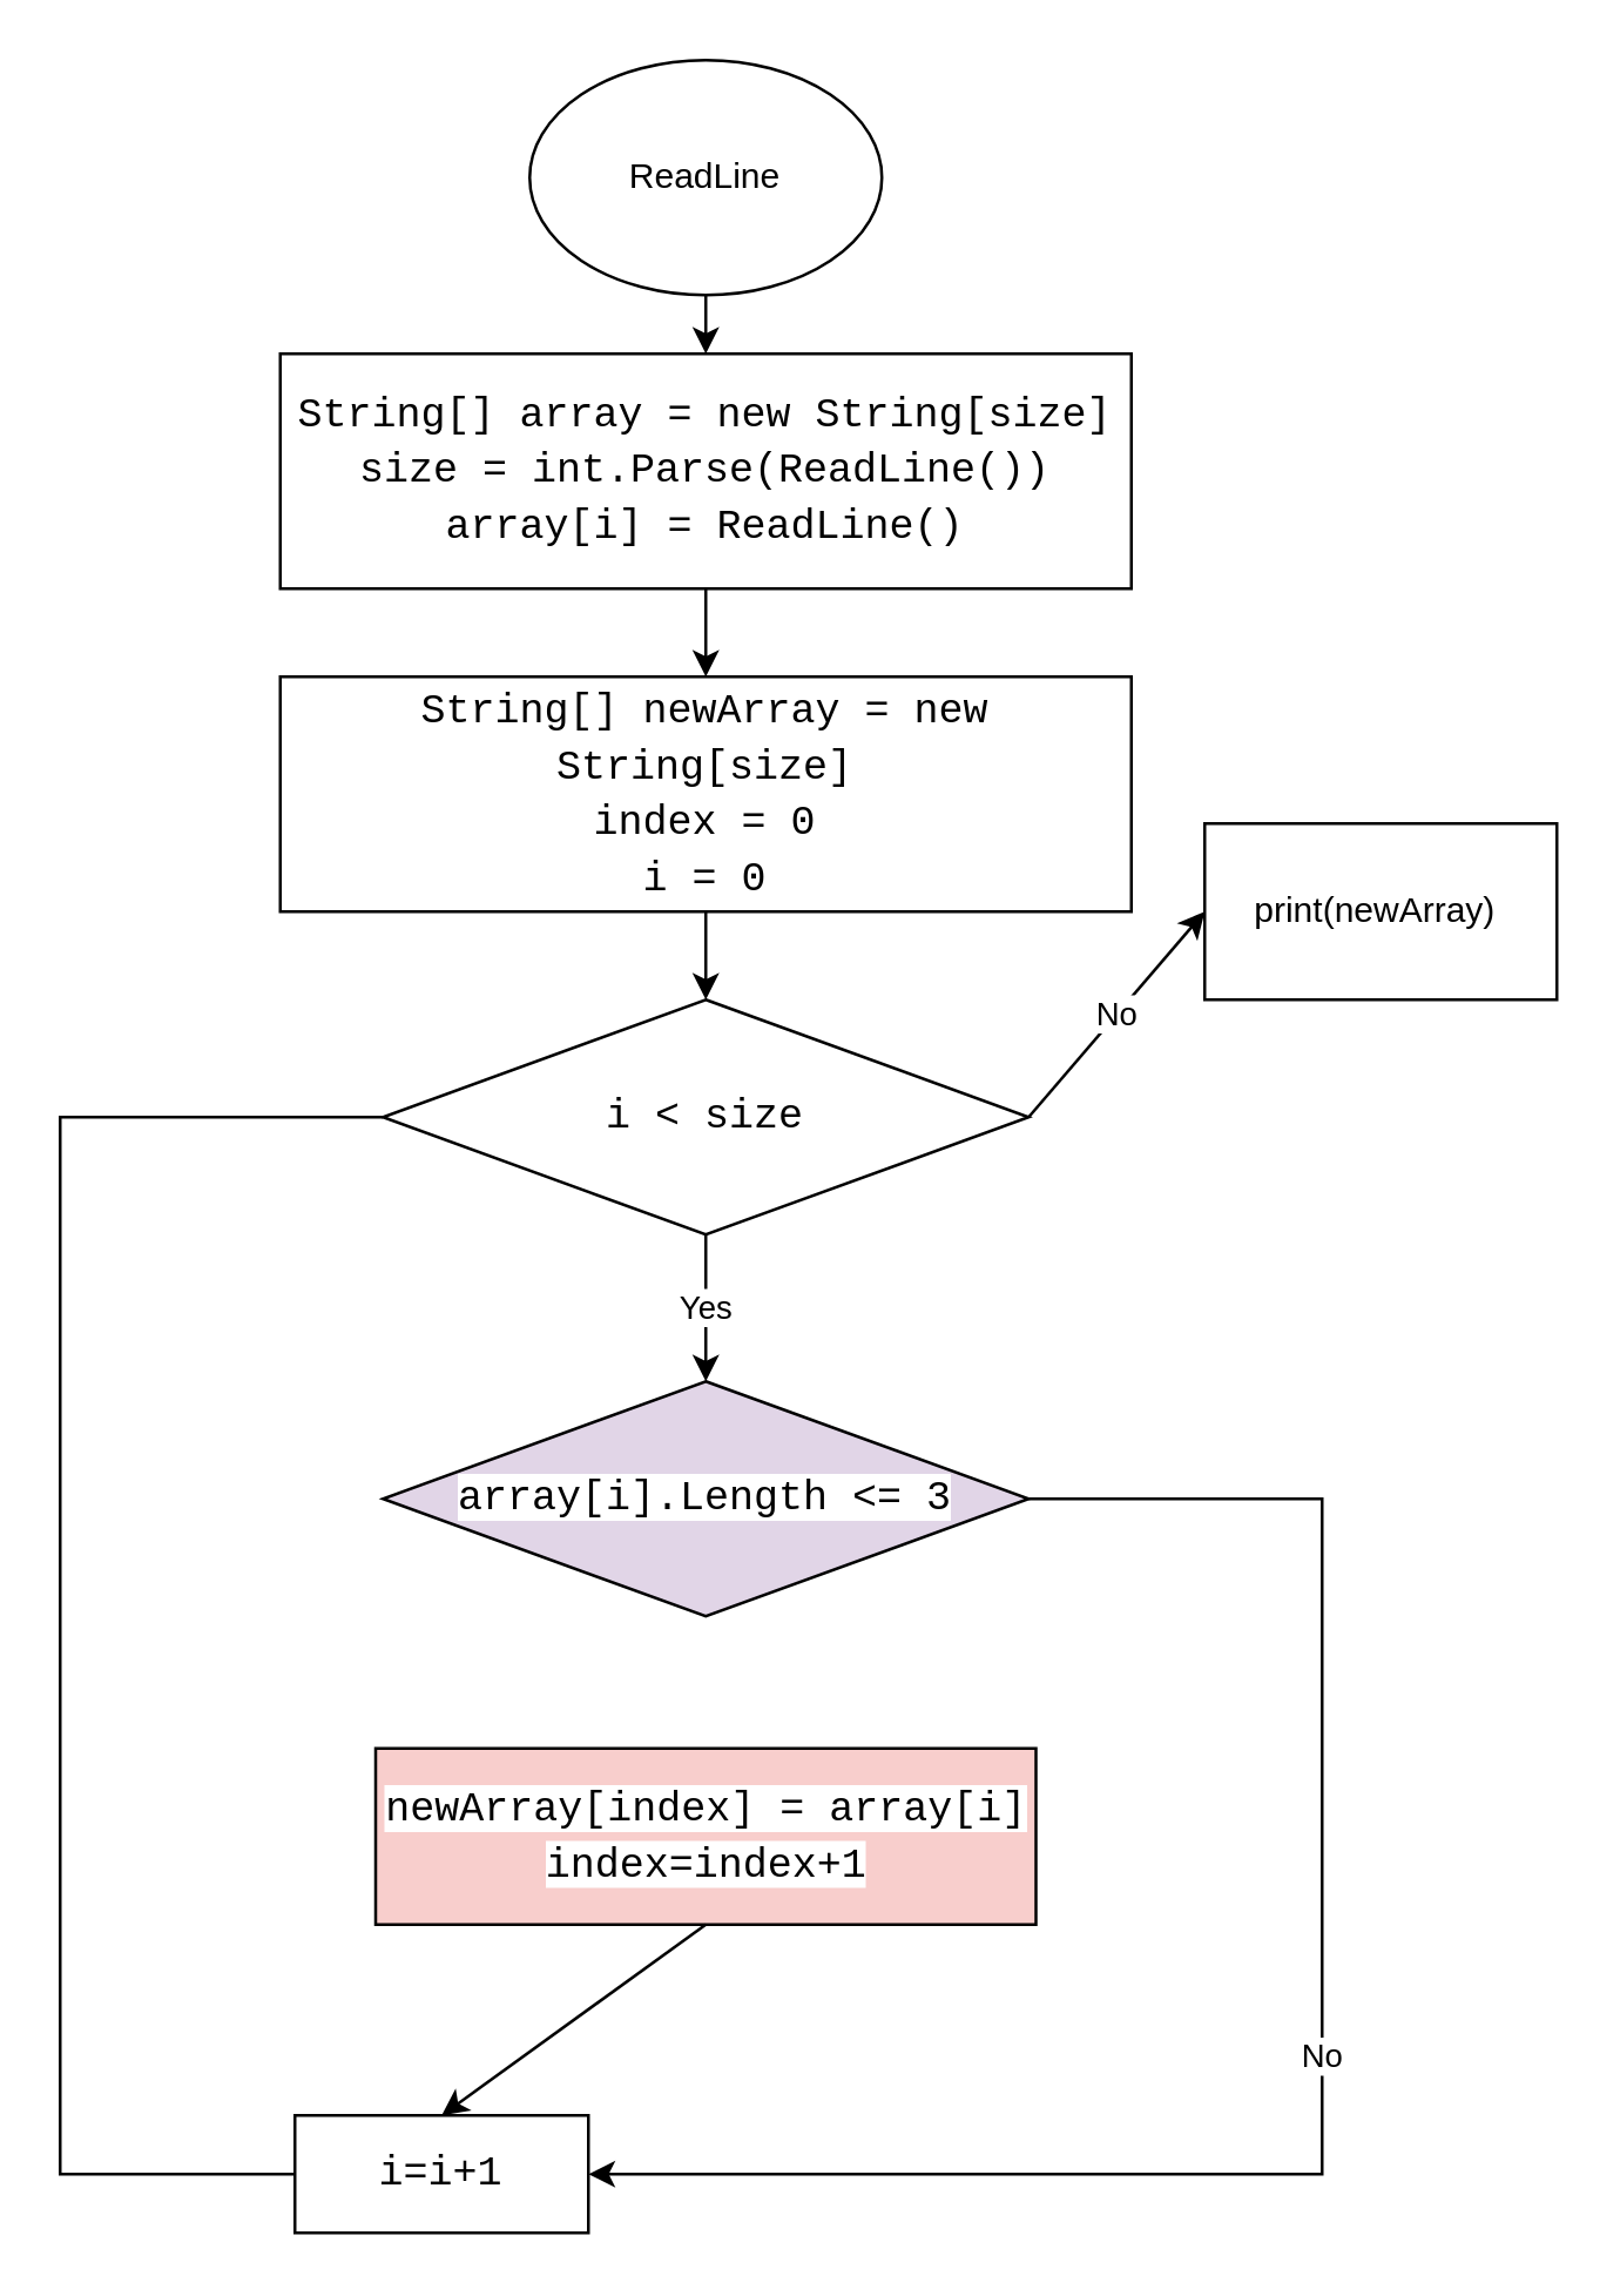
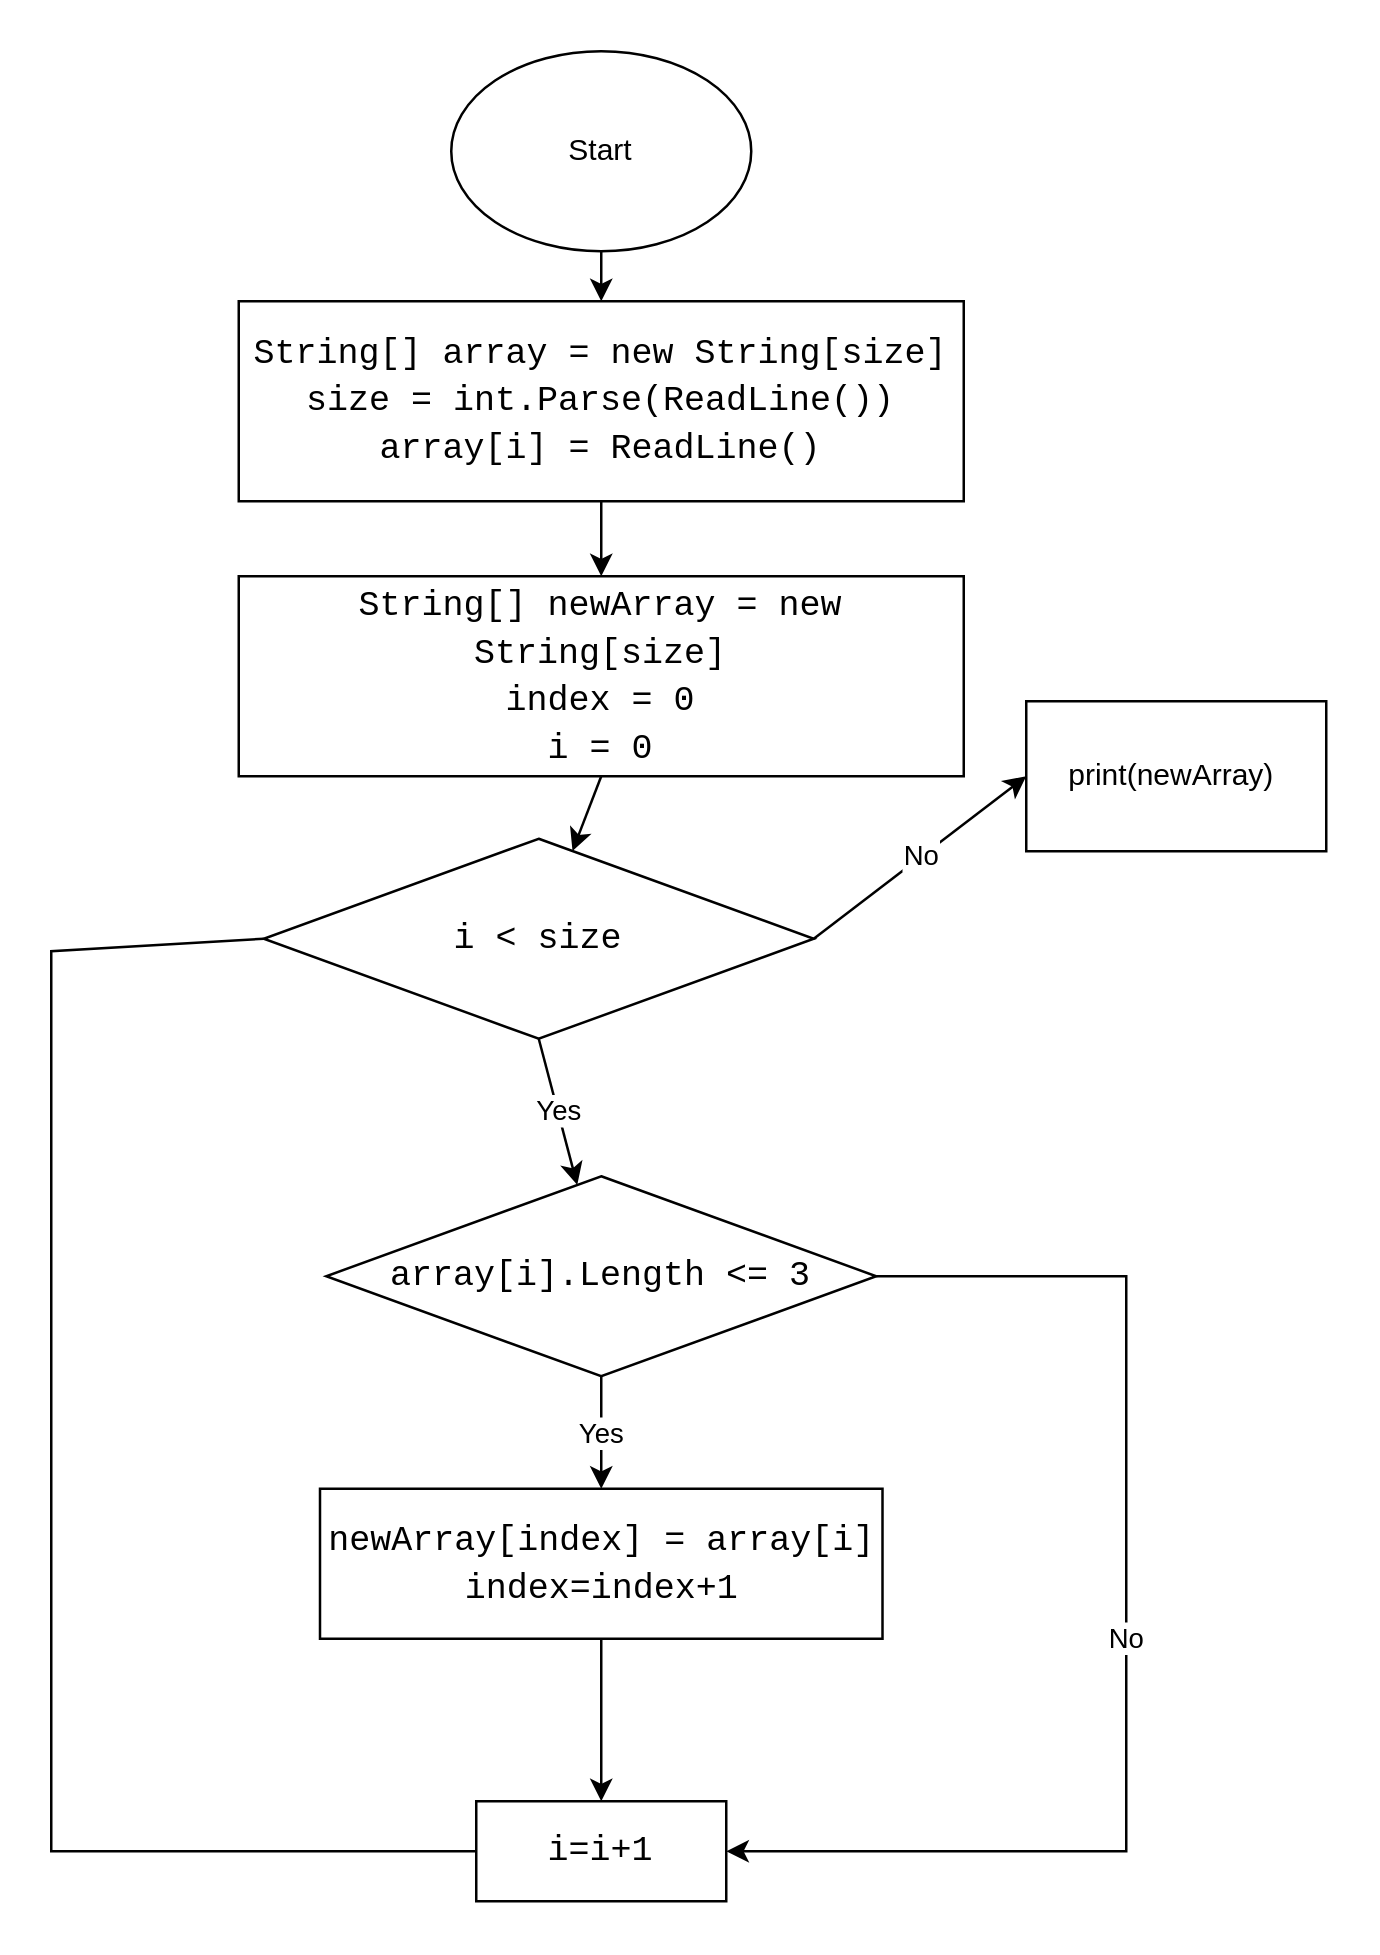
- <mxCell id="2" value="ReadLine" style="ellipse;whiteSpace=wrap;html=1;" parent="1" vertex="1"><mxGeometry x="180" y="20" width="120" height="80" as="geometry" /></mxCell>
+ <mxCell id="2" value="Start" style="ellipse;whiteSpace=wrap;html=1;" parent="1" vertex="1"><mxGeometry x="180" y="20" width="120" height="80" as="geometry" /></mxCell>
- <mxCell id="14" value="&lt;div style=&quot;font-family: Consolas, &amp;quot;Courier New&amp;quot;, monospace; font-size: 14px; line-height: 19px;&quot;&gt;&lt;span style=&quot;background-color: rgb(255, 255, 255);&quot;&gt;i&amp;nbsp;&amp;lt;&amp;nbsp;size&lt;/span&gt;&lt;/div&gt;" style="rhombus;whiteSpace=wrap;html=1;" parent="1" vertex="1"><mxGeometry x="130" y="340" width="220" height="80" as="geometry" /></mxCell>
+ <mxCell id="14" value="&lt;div style=&quot;font-family: Consolas, &amp;quot;Courier New&amp;quot;, monospace; font-size: 14px; line-height: 19px;&quot;&gt;&lt;span style=&quot;background-color: rgb(255, 255, 255);&quot;&gt;i&amp;nbsp;&amp;lt;&amp;nbsp;size&lt;/span&gt;&lt;/div&gt;" style="rhombus;whiteSpace=wrap;html=1;" parent="1" vertex="1"><mxGeometry x="105" y="335" width="220" height="80" as="geometry" /></mxCell>
- <mxCell id="6" value="&lt;div style=&quot;font-family: Consolas, &amp;quot;Courier New&amp;quot;, monospace; font-size: 14px; line-height: 19px;&quot;&gt;&lt;span style=&quot;background-color: rgb(255, 255, 255);&quot;&gt;array[i].Length &amp;lt;= 3&lt;/span&gt;&lt;/div&gt;" style="rhombus;whiteSpace=wrap;html=1;fillColor=#e1d5e7;" parent="1" vertex="1"><mxGeometry x="130" y="470" width="220" height="80" as="geometry" /></mxCell>
+ <mxCell id="6" value="&lt;div style=&quot;font-family: Consolas, &amp;quot;Courier New&amp;quot;, monospace; font-size: 14px; line-height: 19px;&quot;&gt;&lt;span style=&quot;background-color: rgb(255, 255, 255);&quot;&gt;array[i].Length &amp;lt;= 3&lt;/span&gt;&lt;/div&gt;" style="rhombus;whiteSpace=wrap;html=1;" parent="1" vertex="1"><mxGeometry x="130" y="470" width="220" height="80" as="geometry" /></mxCell>
+ <mxCell id="7" value="Yes" style="endArrow=classic;html=1;rounded=0;exitX=0.5;exitY=1;exitDx=0;exitDy=0;" parent="1" source="6" target="8" edge="1"><mxGeometry width="50" height="50" relative="1" as="geometry"><mxPoint x="300" y="240" as="sourcePoint" /><mxPoint x="240" y="370" as="targetPoint" /></mxGeometry></mxCell>
- <mxCell id="8" value="&lt;div style=&quot;font-family: Consolas, &amp;quot;Courier New&amp;quot;, monospace; font-size: 14px; line-height: 19px;&quot;&gt;&lt;span style=&quot;background-color: rgb(255, 255, 255);&quot;&gt;newArray[index] = array[i]&lt;/span&gt;&lt;/div&gt;&lt;div style=&quot;font-family: Consolas, &amp;quot;Courier New&amp;quot;, monospace; font-size: 14px; line-height: 19px;&quot;&gt;&lt;span style=&quot;background-color: rgb(255, 255, 255);&quot;&gt;index=index+1&lt;/span&gt;&lt;br&gt;&lt;/div&gt;" style="rounded=0;whiteSpace=wrap;html=1;fillColor=#f8cecc;" parent="1" vertex="1"><mxGeometry x="127.5" y="595" width="225" height="60" as="geometry" /></mxCell>
+ <mxCell id="8" value="&lt;div style=&quot;font-family: Consolas, &amp;quot;Courier New&amp;quot;, monospace; font-size: 14px; line-height: 19px;&quot;&gt;&lt;span style=&quot;background-color: rgb(255, 255, 255);&quot;&gt;newArray[index] = array[i]&lt;/span&gt;&lt;/div&gt;&lt;div style=&quot;font-family: Consolas, &amp;quot;Courier New&amp;quot;, monospace; font-size: 14px; line-height: 19px;&quot;&gt;&lt;span style=&quot;background-color: rgb(255, 255, 255);&quot;&gt;index=index+1&lt;/span&gt;&lt;br&gt;&lt;/div&gt;" style="rounded=0;whiteSpace=wrap;html=1;" parent="1" vertex="1"><mxGeometry x="127.5" y="595" width="225" height="60" as="geometry" /></mxCell>
- <mxCell id="9" value="&lt;div style=&quot;font-family: Consolas, &amp;quot;Courier New&amp;quot;, monospace; font-size: 14px; line-height: 19px;&quot;&gt;&lt;span style=&quot;background-color: rgb(255, 255, 255);&quot;&gt;i=i+1&lt;/span&gt;&lt;/div&gt;" style="rounded=0;whiteSpace=wrap;html=1;" parent="1" vertex="1"><mxGeometry x="100" y="720" width="100" height="40" as="geometry" /></mxCell>
+ <mxCell id="9" value="&lt;div style=&quot;font-family: Consolas, &amp;quot;Courier New&amp;quot;, monospace; font-size: 14px; line-height: 19px;&quot;&gt;&lt;span style=&quot;background-color: rgb(255, 255, 255);&quot;&gt;i=i+1&lt;/span&gt;&lt;/div&gt;" style="rounded=0;whiteSpace=wrap;html=1;" parent="1" vertex="1"><mxGeometry x="190" y="720" width="100" height="40" as="geometry" /></mxCell>
